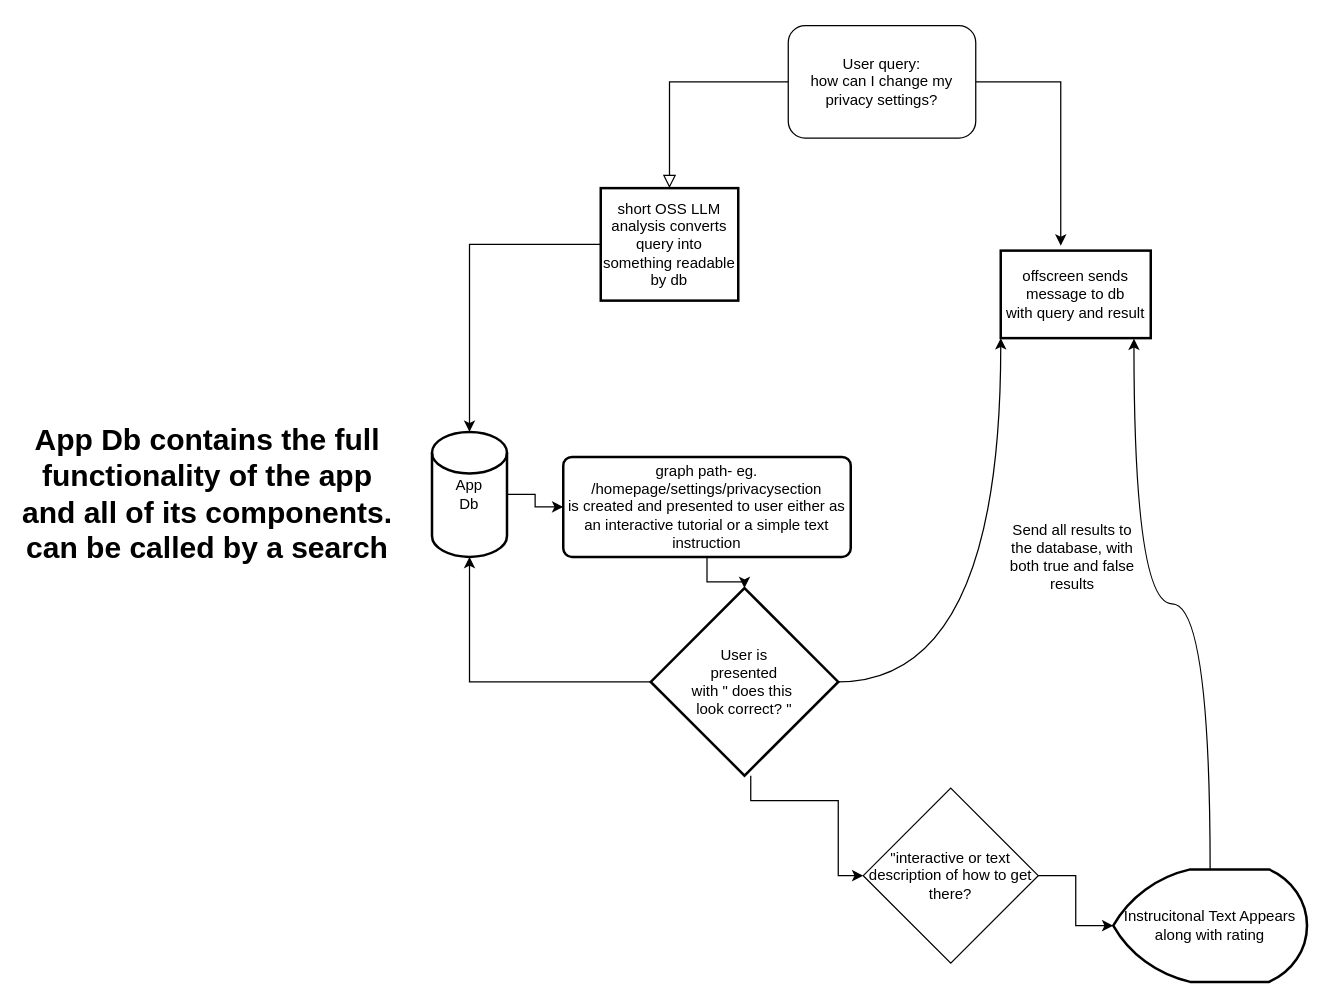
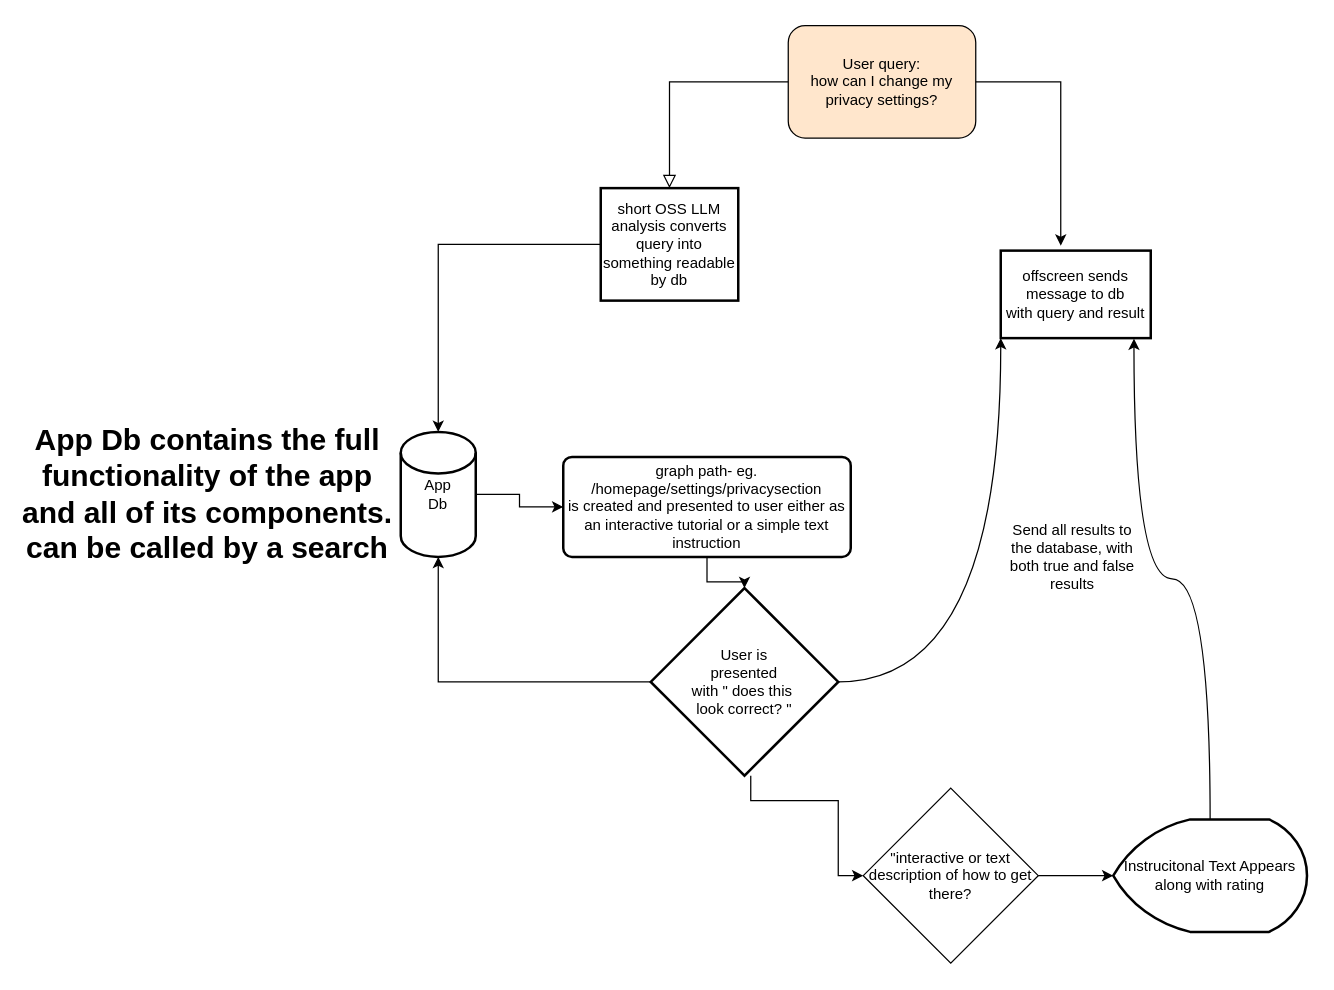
- <mxCell id="3" value="User query:&lt;br&gt;how can I change my privacy settings?" style="rounded=1;whiteSpace=wrap;html=1;fontSize=12;glass=0;strokeWidth=1;shadow=0;" parent="1" vertex="1"><mxGeometry x="630" y="20" width="150" height="90" as="geometry" /></mxCell>
+ <mxCell id="3" value="User query:&lt;br&gt;how can I change my privacy settings?" style="rounded=1;whiteSpace=wrap;html=1;fontSize=12;glass=0;strokeWidth=1;shadow=0;fillColor=#ffe6cc;" parent="1" vertex="1"><mxGeometry x="630" y="20" width="150" height="90" as="geometry" /></mxCell>
- <mxCell id="7" value="App&lt;br&gt;Db" style="strokeWidth=2;html=1;shape=mxgraph.flowchart.database;whiteSpace=wrap;" vertex="1" parent="1"><mxGeometry x="345" y="345" width="60" height="100" as="geometry" /></mxCell>
+ <mxCell id="7" value="App&lt;br&gt;Db" style="strokeWidth=2;html=1;shape=mxgraph.flowchart.database;whiteSpace=wrap;" vertex="1" parent="1"><mxGeometry x="320" y="345" width="60" height="100" as="geometry" /></mxCell>
- <mxCell id="19" value="Instrucitonal Text Appears&lt;br&gt;along with rating" style="strokeWidth=2;html=1;shape=mxgraph.flowchart.display;whiteSpace=wrap;" vertex="1" parent="1"><mxGeometry x="890" y="695" width="155" height="90" as="geometry" /></mxCell>
+ <mxCell id="19" value="Instrucitonal Text Appears&lt;br&gt;along with rating" style="strokeWidth=2;html=1;shape=mxgraph.flowchart.display;whiteSpace=wrap;" vertex="1" parent="1"><mxGeometry x="890" y="655" width="155" height="90" as="geometry" /></mxCell>
